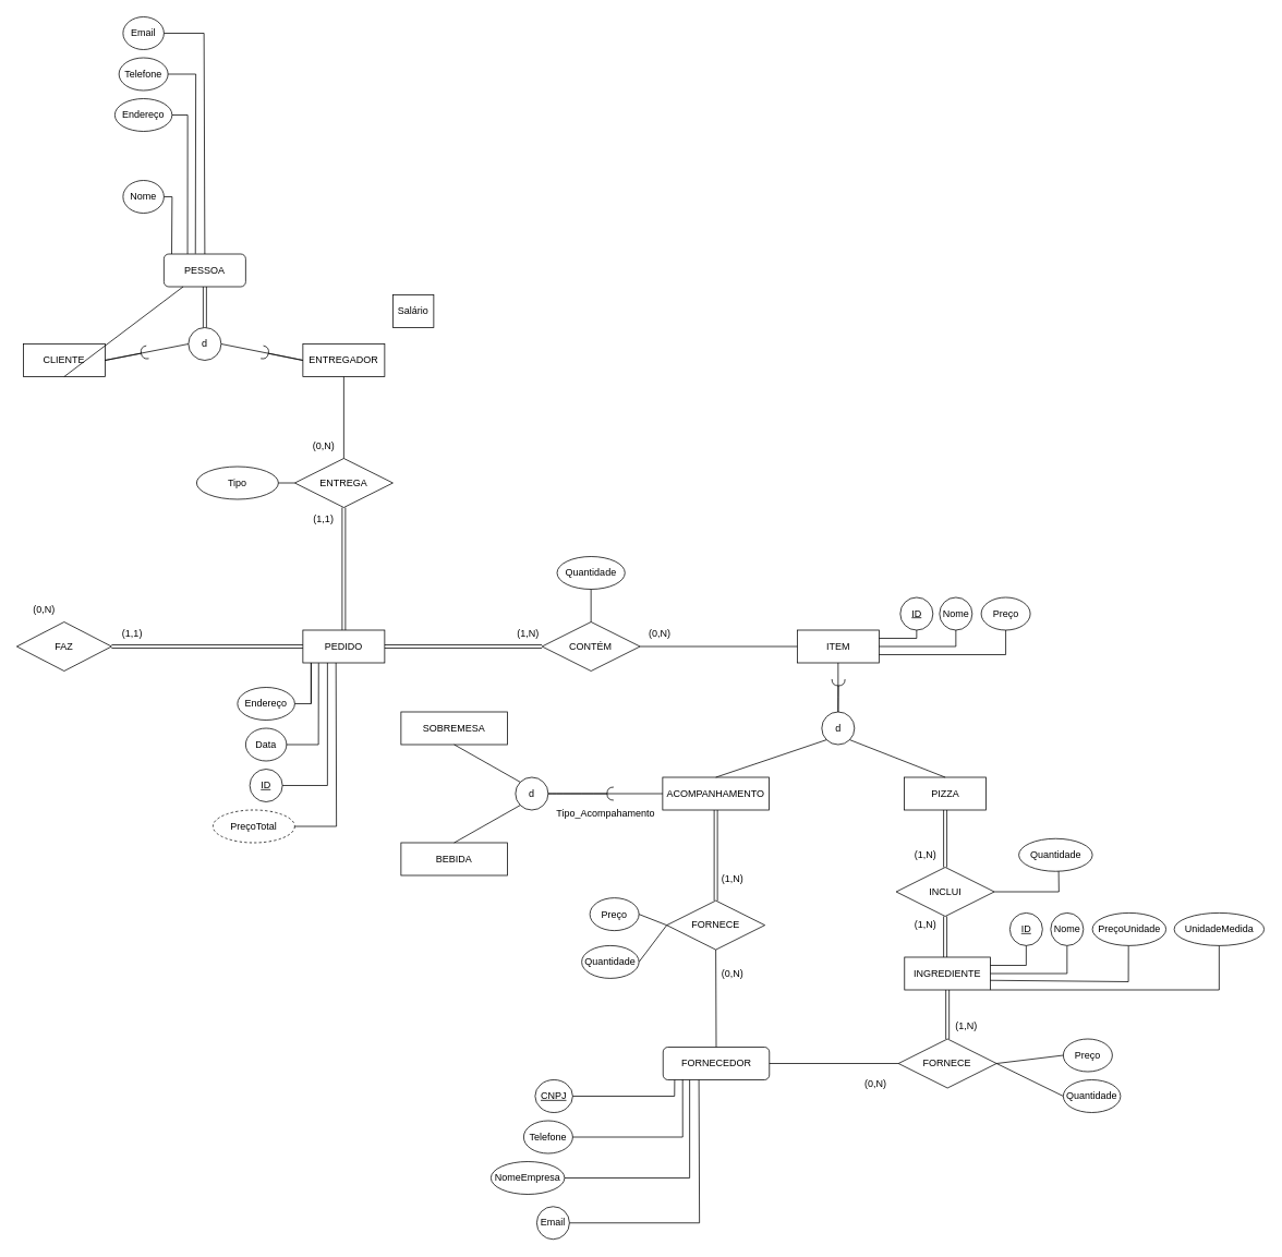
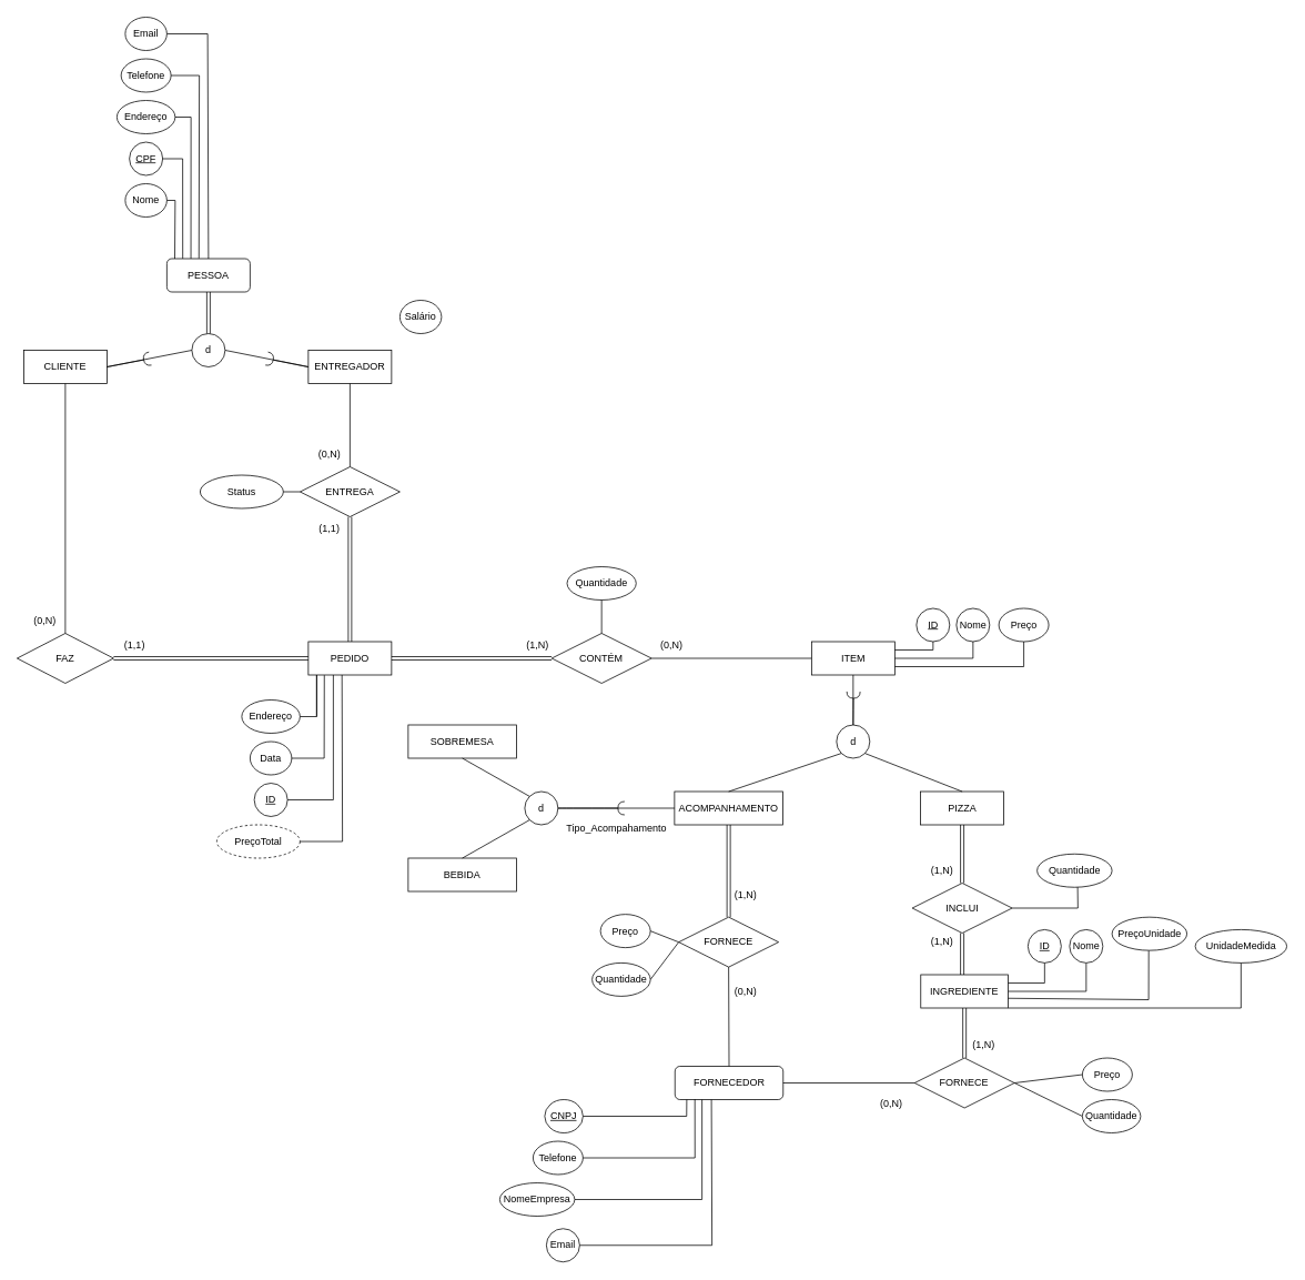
+ <mxCell id="32" value="CPF" style="ellipse;whiteSpace=wrap;html=1;align=center;fontStyle=4;" parent="1" vertex="1"><mxGeometry x="155" y="170" width="40" height="40" as="geometry" /></mxCell>
+ <mxCell id="36" value="" style="endArrow=none;html=1;rounded=0;exitX=1;exitY=0.5;exitDx=0;exitDy=0;entryX=0.191;entryY=-0.003;entryDx=0;entryDy=0;entryPerimeter=0;" parent="1" source="32" target="3" edge="1"><mxGeometry relative="1" as="geometry"><mxPoint x="535" y="640" as="sourcePoint" /><mxPoint x="240" y="309" as="targetPoint" /><Array as="points"><mxPoint x="219" y="190" /></Array></mxGeometry></mxCell>
- <mxCell id="34" value="Salário" style="whiteSpace=wrap;html=1;align=center;rounded=0;" parent="1" vertex="1"><mxGeometry x="480" y="360" width="50" height="40" as="geometry" /></mxCell>
+ <mxCell id="34" value="Salário" style="ellipse;whiteSpace=wrap;html=1;align=center;" parent="1" vertex="1"><mxGeometry x="480" y="360" width="50" height="40" as="geometry" /></mxCell>
- <mxCell id="46" value="" style="endArrow=none;html=1;rounded=0;exitX=0.5;exitY=1;exitDx=0;exitDy=0;" parent="1" source="2" target="3" edge="1"><mxGeometry relative="1" as="geometry"><mxPoint x="654" y="530" as="sourcePoint" /><mxPoint x="653.5" y="670" as="targetPoint" /></mxGeometry></mxCell>
+ <mxCell id="46" value="" style="endArrow=none;html=1;rounded=0;entryX=0.5;entryY=0;entryDx=0;entryDy=0;exitX=0.5;exitY=1;exitDx=0;exitDy=0;" parent="1" source="2" target="7" edge="1"><mxGeometry relative="1" as="geometry"><mxPoint x="654" y="530" as="sourcePoint" /><mxPoint x="653.5" y="670" as="targetPoint" /></mxGeometry></mxCell>
- <mxCell id="15" value="Tipo" style="ellipse;whiteSpace=wrap;html=1;align=center;" parent="1" vertex="1"><mxGeometry x="240" y="570" width="100" height="40" as="geometry" /></mxCell>
+ <mxCell id="15" value="Status" style="ellipse;whiteSpace=wrap;html=1;align=center;" parent="1" vertex="1"><mxGeometry x="240" y="570" width="100" height="40" as="geometry" /></mxCell>
- <mxCell id="26" value="PreçoUnidade" style="ellipse;whiteSpace=wrap;html=1;align=center;" parent="1" vertex="1"><mxGeometry x="1335.63" y="1115.86" width="90" height="40" as="geometry" /></mxCell>
+ <mxCell id="26" value="PreçoUnidade" style="ellipse;whiteSpace=wrap;html=1;align=center;" parent="1" vertex="1"><mxGeometry x="1335.63" y="1100.86" width="90" height="40" as="geometry" /></mxCell>
